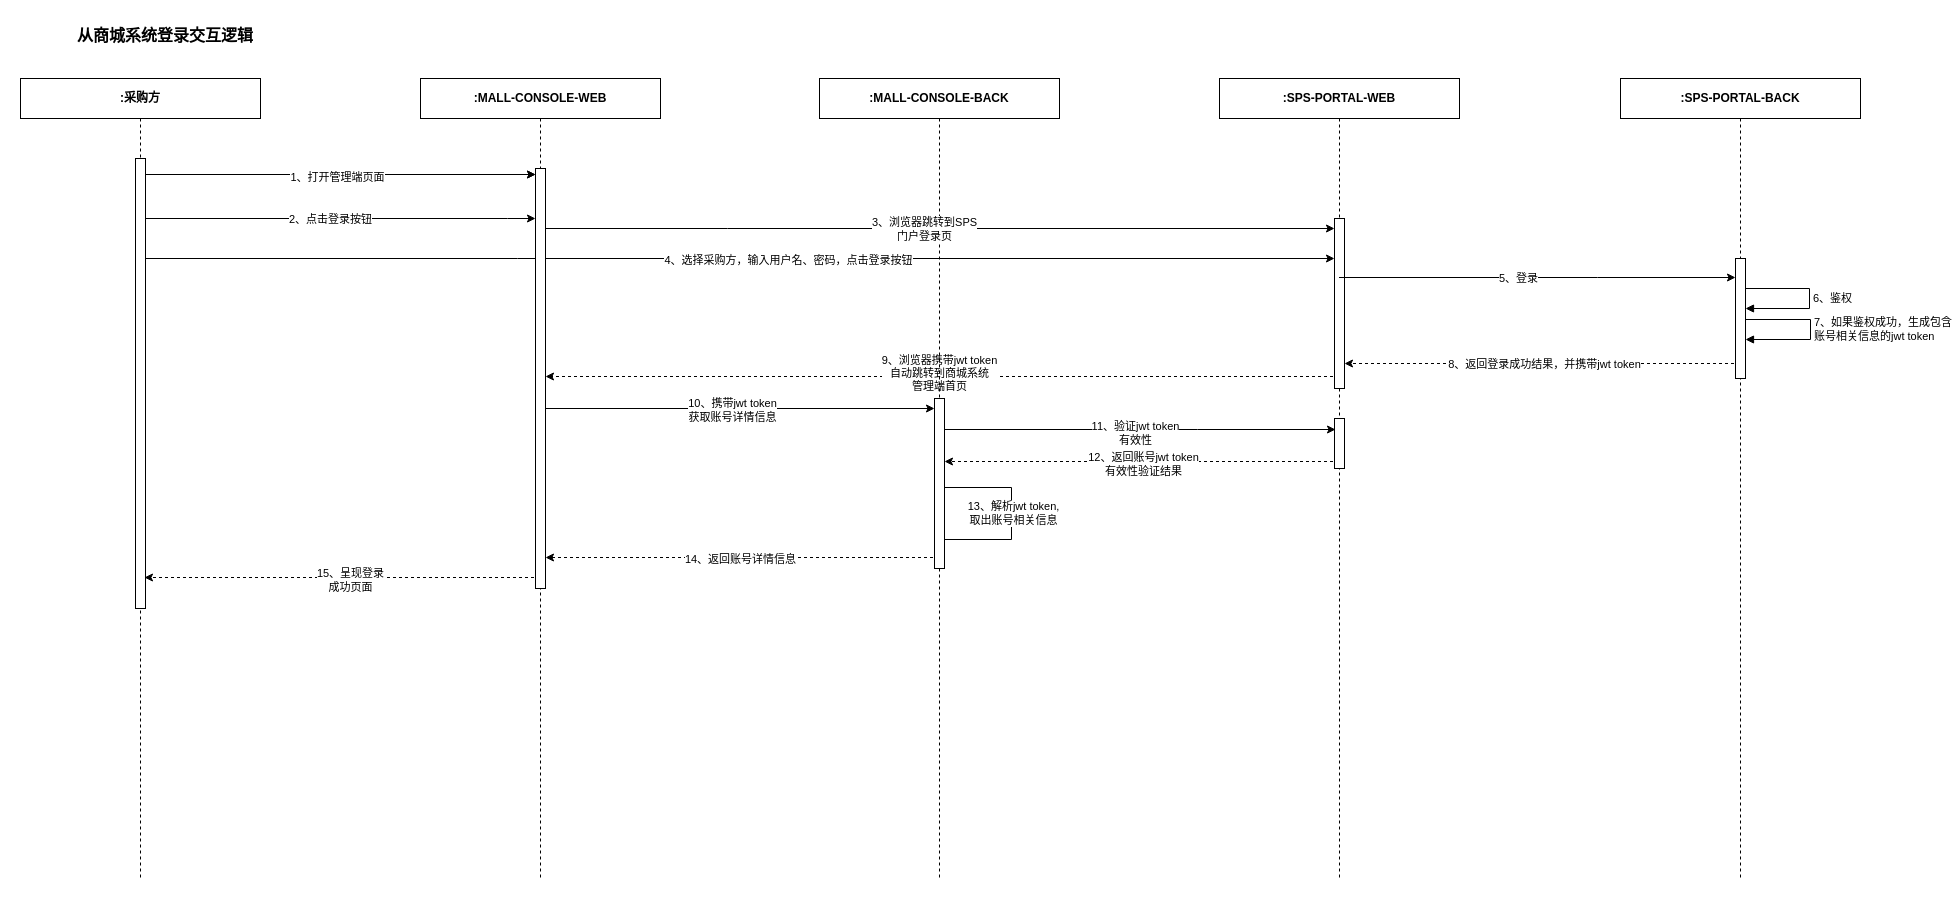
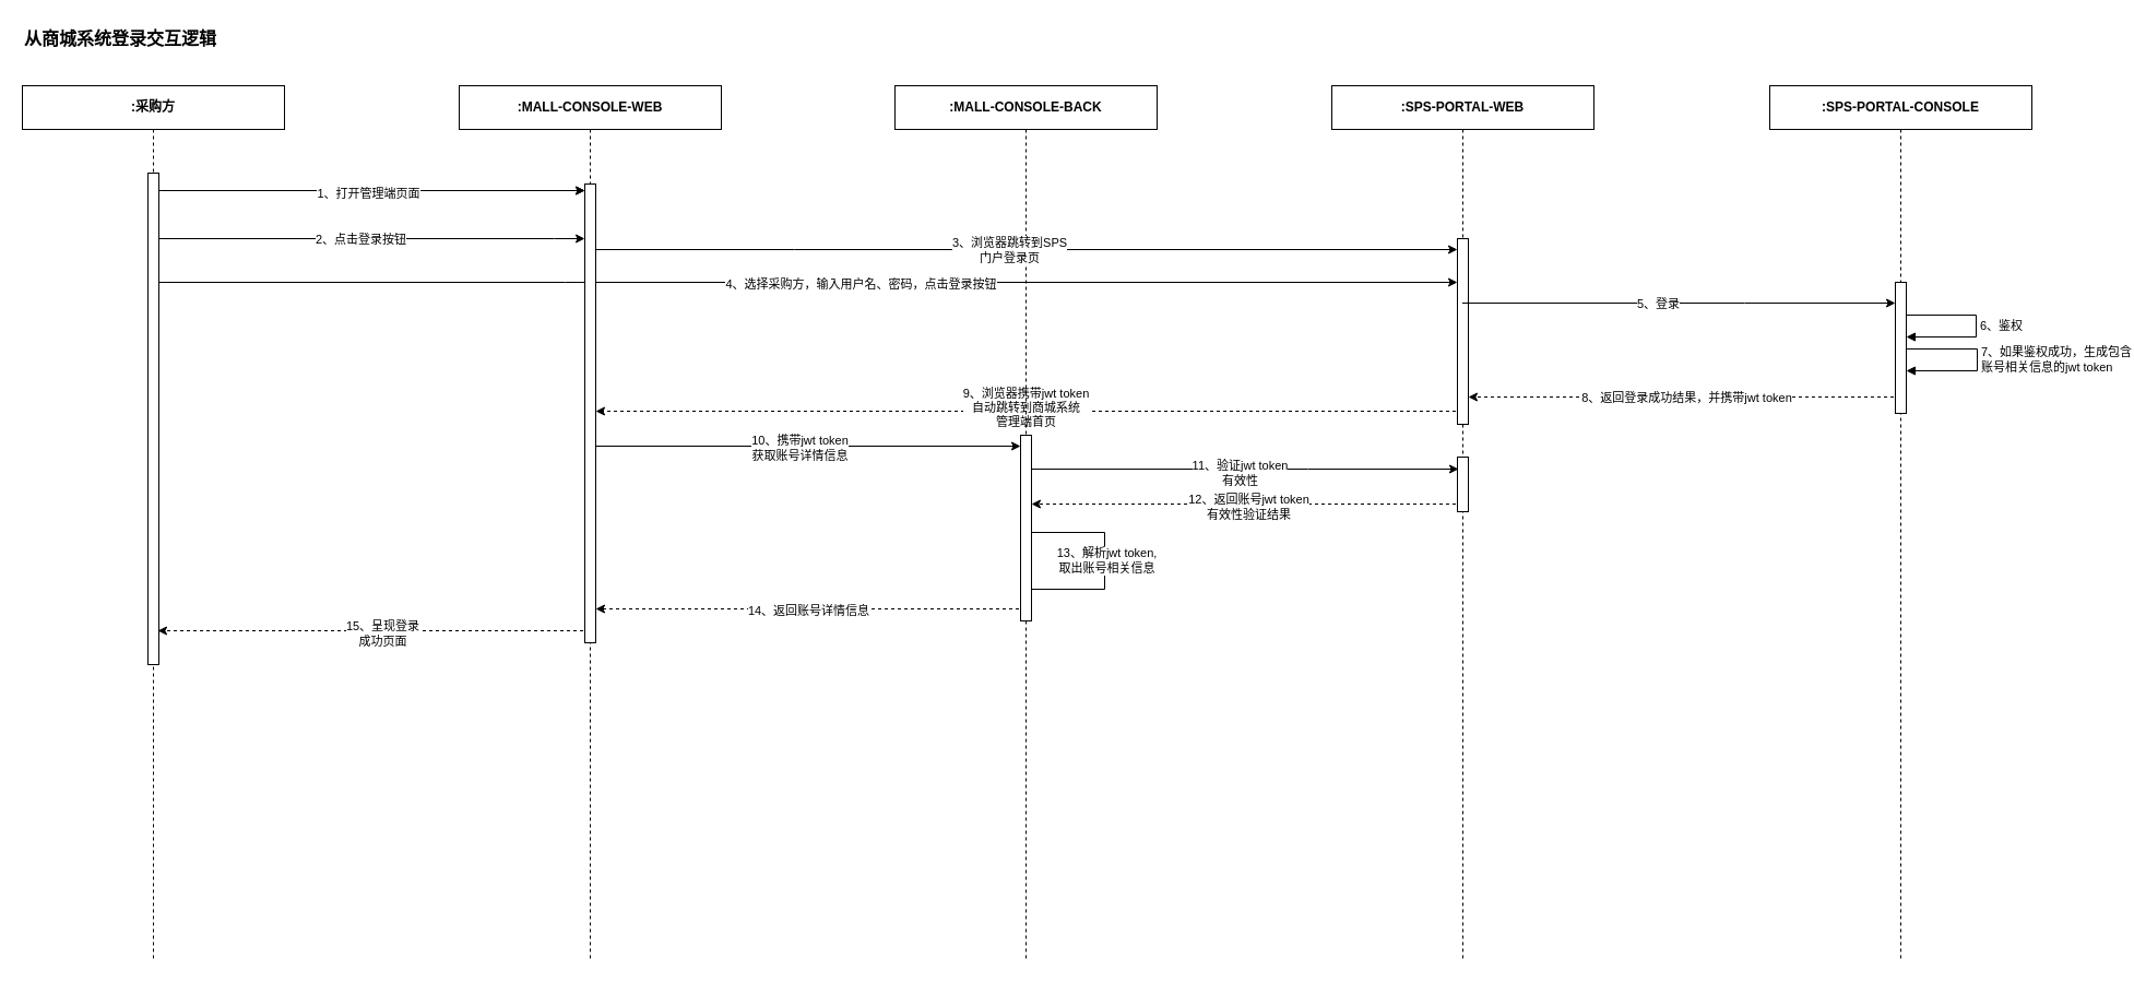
- <mxCell id="40" value="&lt;b style=&quot;font-size: 16px;&quot;&gt;从商城系统登录交互逻辑&lt;/b&gt;" style="text;html=1;align=left;verticalAlign=middle;resizable=0;points=[];autosize=1;strokeColor=none;fillColor=none;fontSize=16;" parent="1" vertex="1"><mxGeometry x="75" y="20" width="200" height="30" as="geometry" /></mxCell>
+ <mxCell id="40" value="&lt;b style=&quot;font-size: 16px;&quot;&gt;从商城系统登录交互逻辑&lt;/b&gt;" style="text;html=1;align=left;verticalAlign=middle;resizable=0;points=[];autosize=1;strokeColor=none;fillColor=none;fontSize=16;" parent="1" vertex="1"><mxGeometry x="20" y="20" width="200" height="30" as="geometry" /></mxCell>
- <mxCell id="23" value="&lt;b&gt;:SPS-PORTAL-BACK&lt;/b&gt;" style="shape=umlLifeline;perimeter=lifelinePerimeter;whiteSpace=wrap;html=1;container=1;dropTarget=0;collapsible=0;recursiveResize=0;outlineConnect=0;portConstraint=eastwest;newEdgeStyle={&quot;edgeStyle&quot;:&quot;elbowEdgeStyle&quot;,&quot;elbow&quot;:&quot;vertical&quot;,&quot;curved&quot;:0,&quot;rounded&quot;:0};" parent="1" vertex="1"><mxGeometry x="1620" y="78" width="240" height="800" as="geometry" /></mxCell>
+ <mxCell id="23" value="&lt;b&gt;:SPS-PORTAL-CONSOLE&lt;/b&gt;" style="shape=umlLifeline;perimeter=lifelinePerimeter;whiteSpace=wrap;html=1;container=1;dropTarget=0;collapsible=0;recursiveResize=0;outlineConnect=0;portConstraint=eastwest;newEdgeStyle={&quot;edgeStyle&quot;:&quot;elbowEdgeStyle&quot;,&quot;elbow&quot;:&quot;vertical&quot;,&quot;curved&quot;:0,&quot;rounded&quot;:0};" parent="1" vertex="1"><mxGeometry x="1620" y="78" width="240" height="800" as="geometry" /></mxCell>
